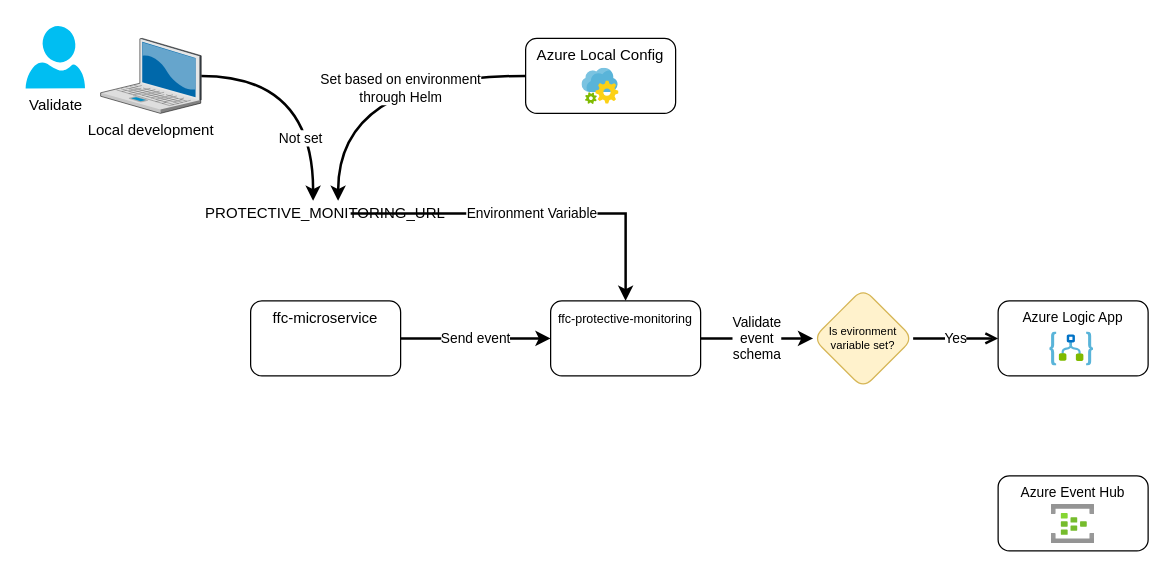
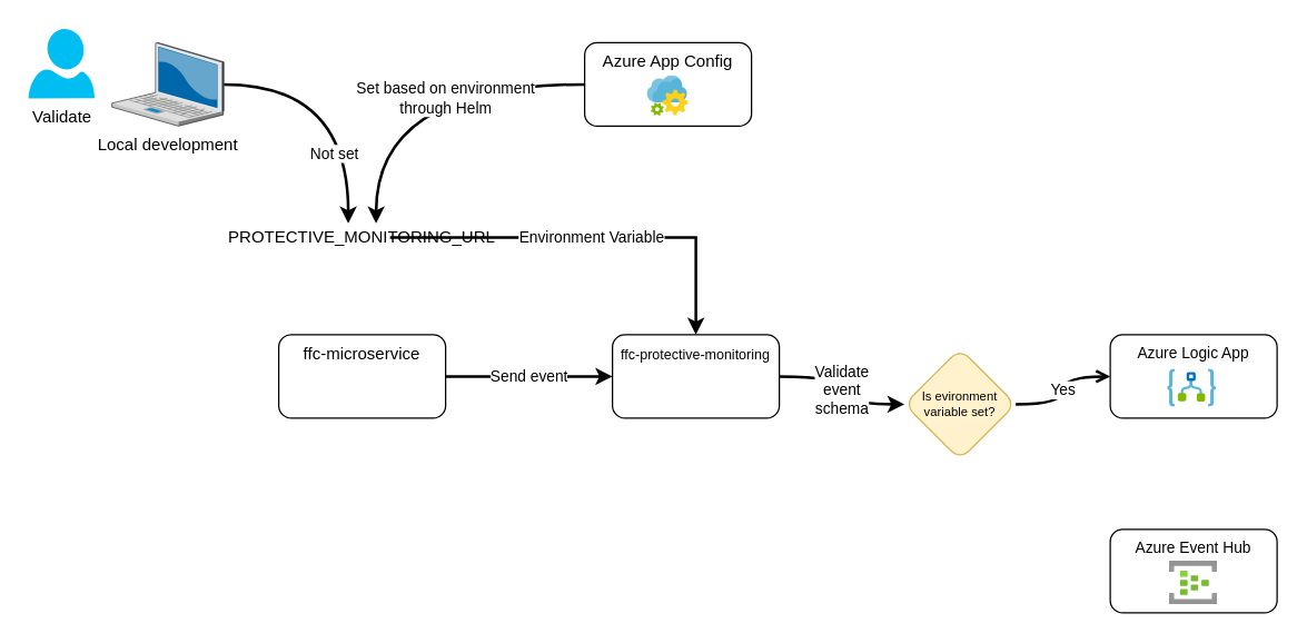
- <mxCell id="13" value="Azure Local Config" style="rounded=1;whiteSpace=wrap;html=1;verticalAlign=top;" vertex="1" parent="1"><mxGeometry x="420" y="30" width="120" height="60" as="geometry" /></mxCell>
+ <mxCell id="13" value="Azure App Config" style="rounded=1;whiteSpace=wrap;html=1;verticalAlign=top;" vertex="1" parent="1"><mxGeometry x="420" y="30" width="120" height="60" as="geometry" /></mxCell>
- <mxCell id="16" value="Is evironment variable set?" style="rhombus;whiteSpace=wrap;html=1;rounded=1;verticalAlign=middle;fontSize=9;fillColor=#fff2cc;strokeColor=#d6b656;" vertex="1" parent="1"><mxGeometry x="650" y="230" width="80" height="80" as="geometry" /></mxCell>
+ <mxCell id="16" value="Is evironment variable set?" style="rhombus;whiteSpace=wrap;html=1;rounded=1;verticalAlign=middle;fontSize=9;fillColor=#fff2cc;strokeColor=#d6b656;" vertex="1" parent="1"><mxGeometry x="650" y="250" width="80" height="80" as="geometry" /></mxCell>
